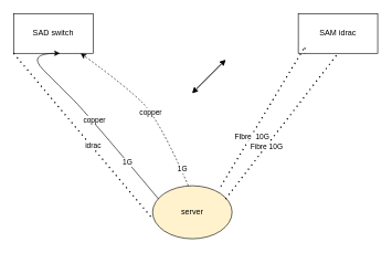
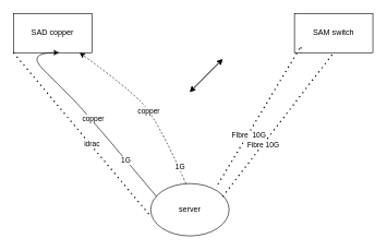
- <mxCell id="2" value="SAD switch" style="rounded=0;whiteSpace=wrap;html=1;" vertex="1" parent="1"><mxGeometry x="20" y="20" width="120" height="60" as="geometry" /></mxCell>
+ <mxCell id="2" value="SAD copper" style="rounded=0;whiteSpace=wrap;html=1;" vertex="1" parent="1"><mxGeometry x="20" y="20" width="120" height="60" as="geometry" /></mxCell>
- <mxCell id="3" value="SAM idrac" style="rounded=0;whiteSpace=wrap;html=1;" vertex="1" parent="1"><mxGeometry x="450" y="20" width="120" height="60" as="geometry" /></mxCell>
+ <mxCell id="3" value="SAM switch" style="rounded=0;whiteSpace=wrap;html=1;" vertex="1" parent="1"><mxGeometry x="450" y="20" width="120" height="60" as="geometry" /></mxCell>
- <mxCell id="4" value="server" style="ellipse;whiteSpace=wrap;html=1;fillColor=#fff2cc;" vertex="1" parent="1"><mxGeometry x="230" y="280" width="120" height="80" as="geometry" /></mxCell>
+ <mxCell id="4" value="server" style="ellipse;whiteSpace=wrap;html=1;" vertex="1" parent="1"><mxGeometry x="230" y="280" width="120" height="80" as="geometry" /></mxCell>
